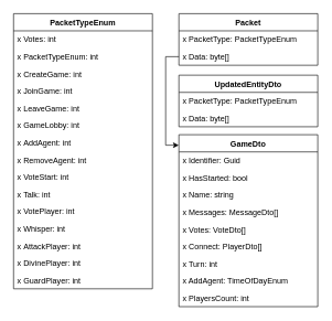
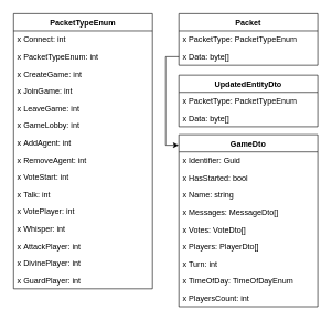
- <mxCell id="6" value="x Votes: int&#10;" style="text;strokeColor=none;fillColor=none;align=left;verticalAlign=top;spacingLeft=4;spacingRight=4;overflow=hidden;rotatable=0;points=[[0,0.5],[1,0.5]];portConstraint=eastwest;" parent="5" vertex="1"><mxGeometry y="26" width="210" height="26" as="geometry" /></mxCell>
+ <mxCell id="6" value="x Connect: int&#10;" style="text;strokeColor=none;fillColor=none;align=left;verticalAlign=top;spacingLeft=4;spacingRight=4;overflow=hidden;rotatable=0;points=[[0,0.5],[1,0.5]];portConstraint=eastwest;" parent="5" vertex="1"><mxGeometry y="26" width="210" height="26" as="geometry" /></mxCell>
- <mxCell id="27" value="x Connect: PlayerDto[]" style="text;strokeColor=none;fillColor=none;align=left;verticalAlign=top;spacingLeft=4;spacingRight=4;overflow=hidden;rotatable=0;points=[[0,0.5],[1,0.5]];portConstraint=eastwest;" parent="21" vertex="1"><mxGeometry y="156" width="210" height="26" as="geometry" /></mxCell>
+ <mxCell id="27" value="x Players: PlayerDto[]" style="text;strokeColor=none;fillColor=none;align=left;verticalAlign=top;spacingLeft=4;spacingRight=4;overflow=hidden;rotatable=0;points=[[0,0.5],[1,0.5]];portConstraint=eastwest;" parent="21" vertex="1"><mxGeometry y="156" width="210" height="26" as="geometry" /></mxCell>
- <mxCell id="29" value="x AddAgent: TimeOfDayEnum" style="text;strokeColor=none;fillColor=none;align=left;verticalAlign=top;spacingLeft=4;spacingRight=4;overflow=hidden;rotatable=0;points=[[0,0.5],[1,0.5]];portConstraint=eastwest;" parent="21" vertex="1"><mxGeometry y="208" width="210" height="26" as="geometry" /></mxCell>
+ <mxCell id="29" value="x TimeOfDay: TimeOfDayEnum" style="text;strokeColor=none;fillColor=none;align=left;verticalAlign=top;spacingLeft=4;spacingRight=4;overflow=hidden;rotatable=0;points=[[0,0.5],[1,0.5]];portConstraint=eastwest;" parent="21" vertex="1"><mxGeometry y="208" width="210" height="26" as="geometry" /></mxCell>
